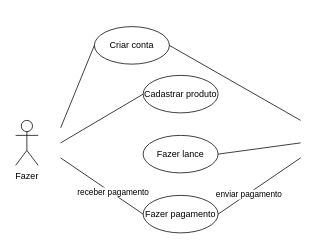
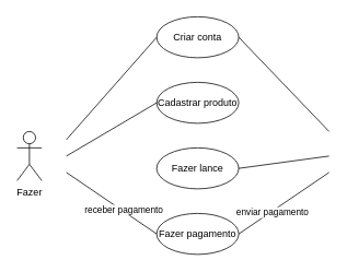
- <mxCell id="2" value="Criar conta" style="ellipse;whiteSpace=wrap;html=1;" parent="1" vertex="1"><mxGeometry x="125" y="35" width="100" height="50" as="geometry" /></mxCell>
+ <mxCell id="2" value="Criar conta" style="ellipse;whiteSpace=wrap;html=1;" parent="1" vertex="1"><mxGeometry x="190" y="20" width="100" height="50" as="geometry" /></mxCell>
